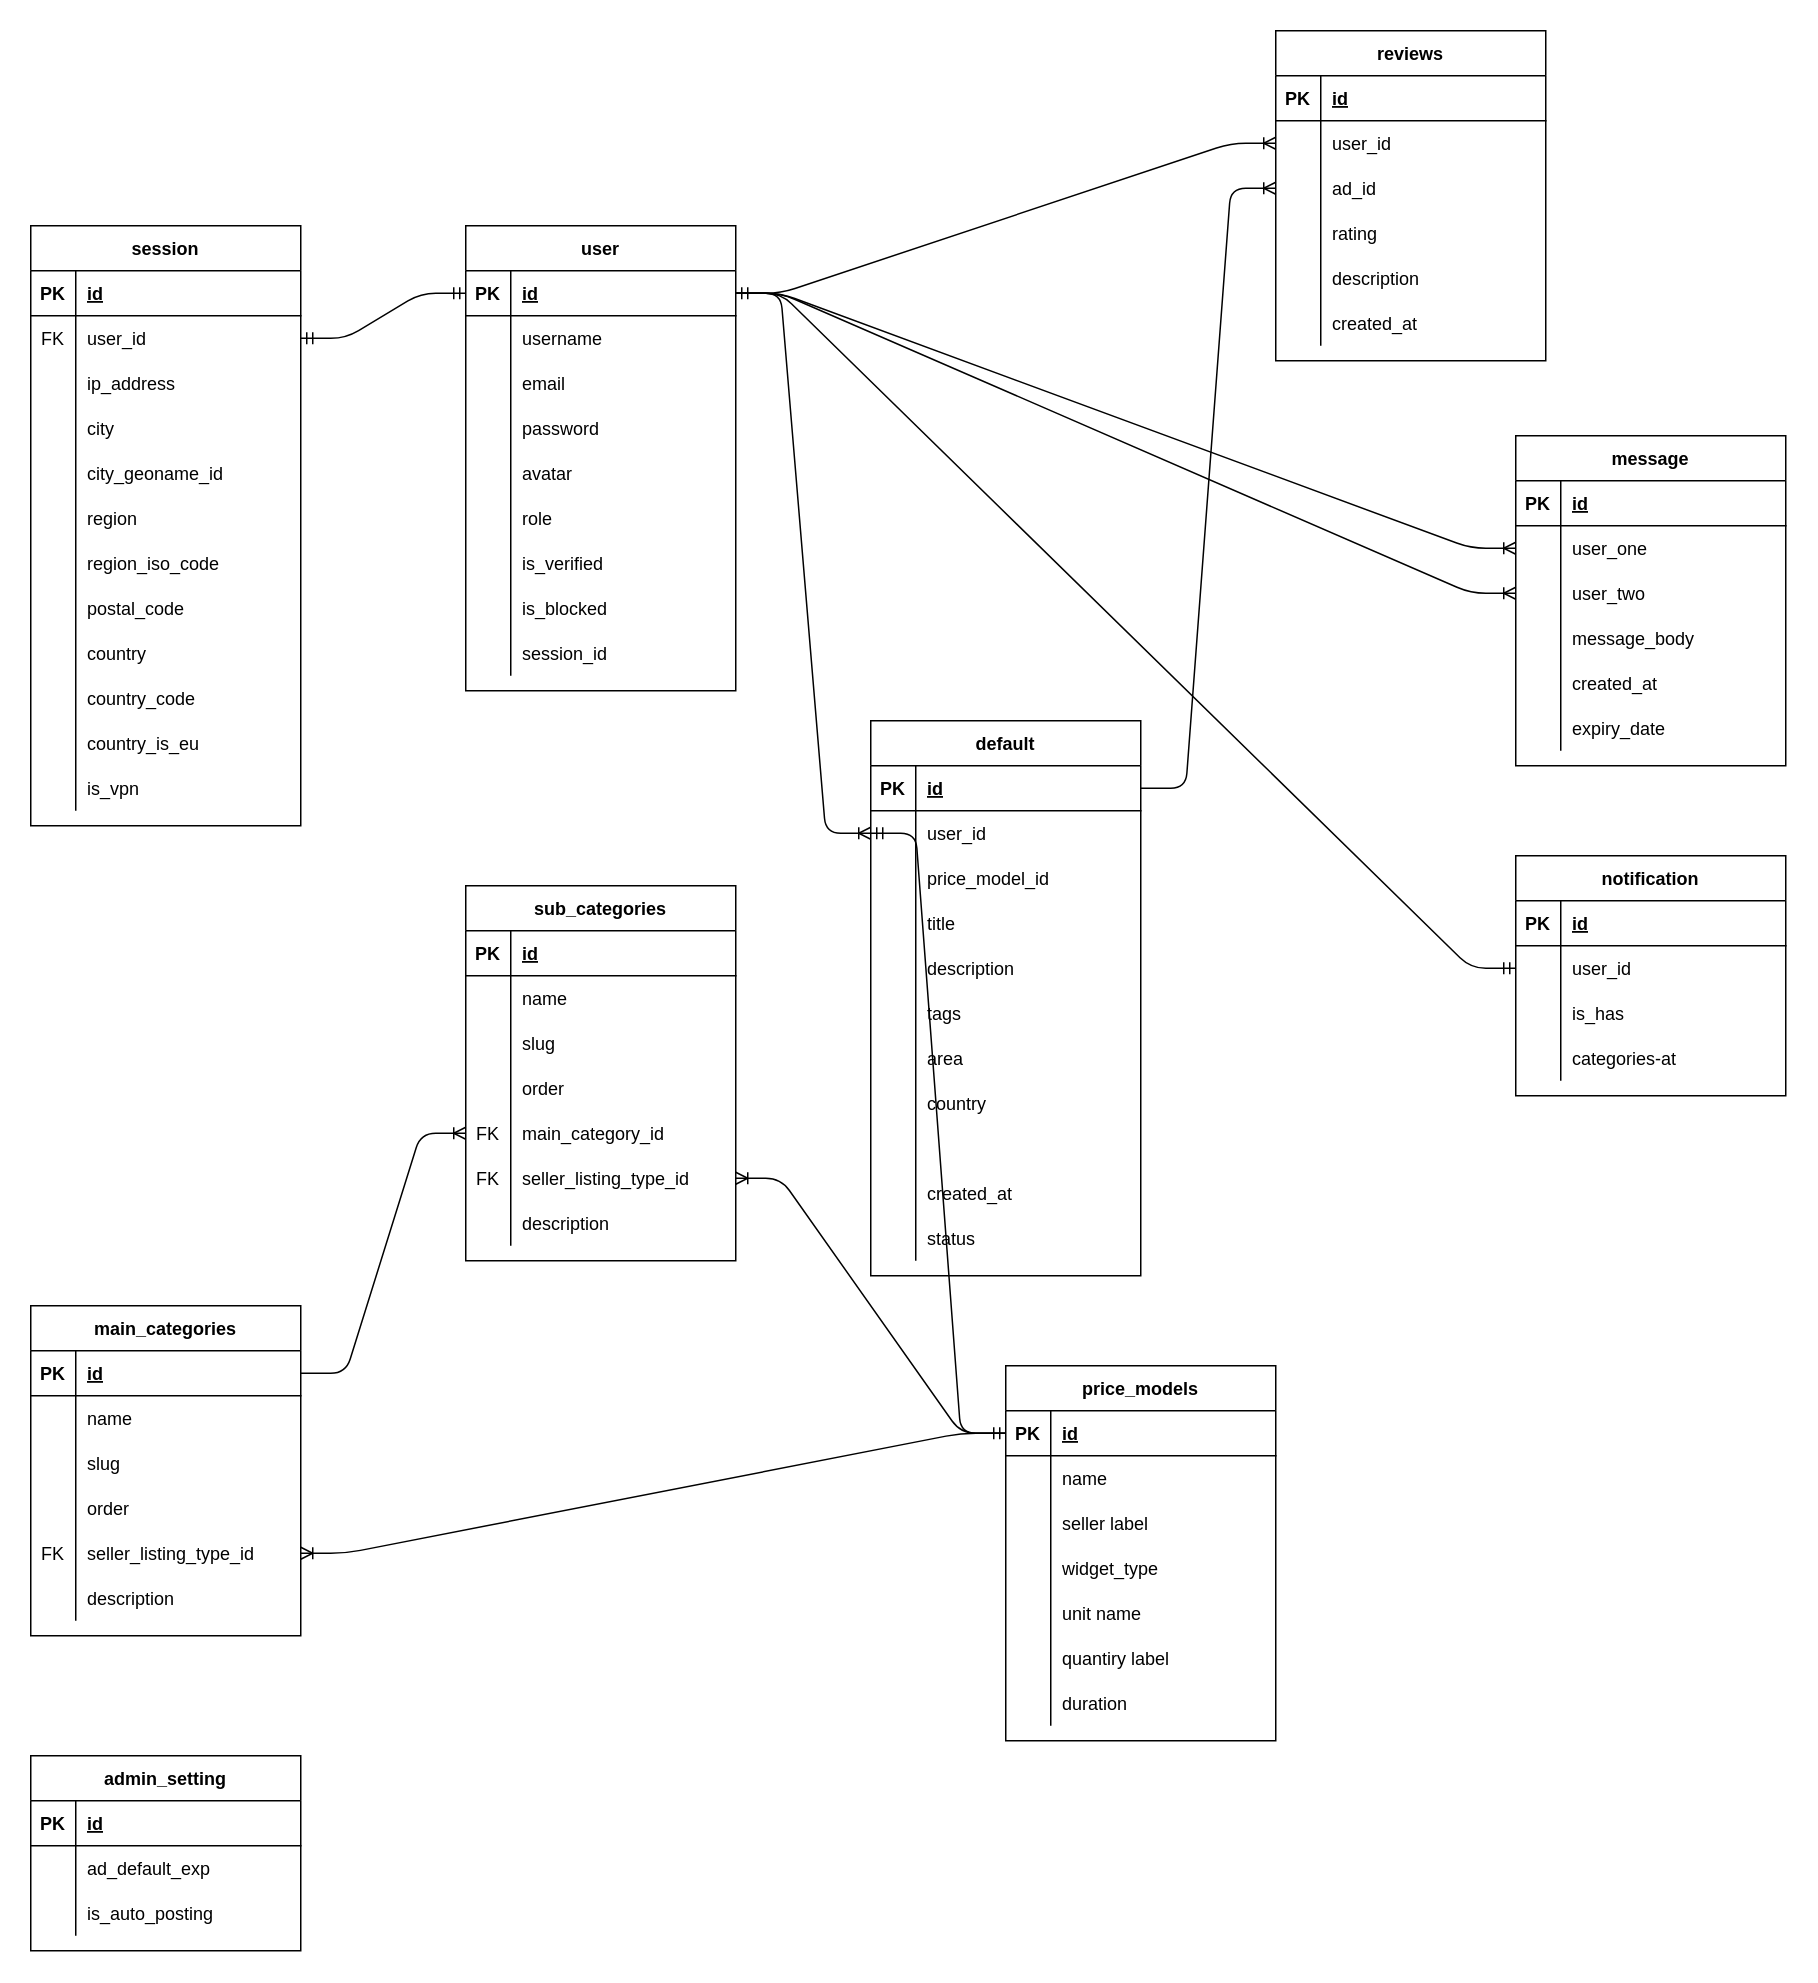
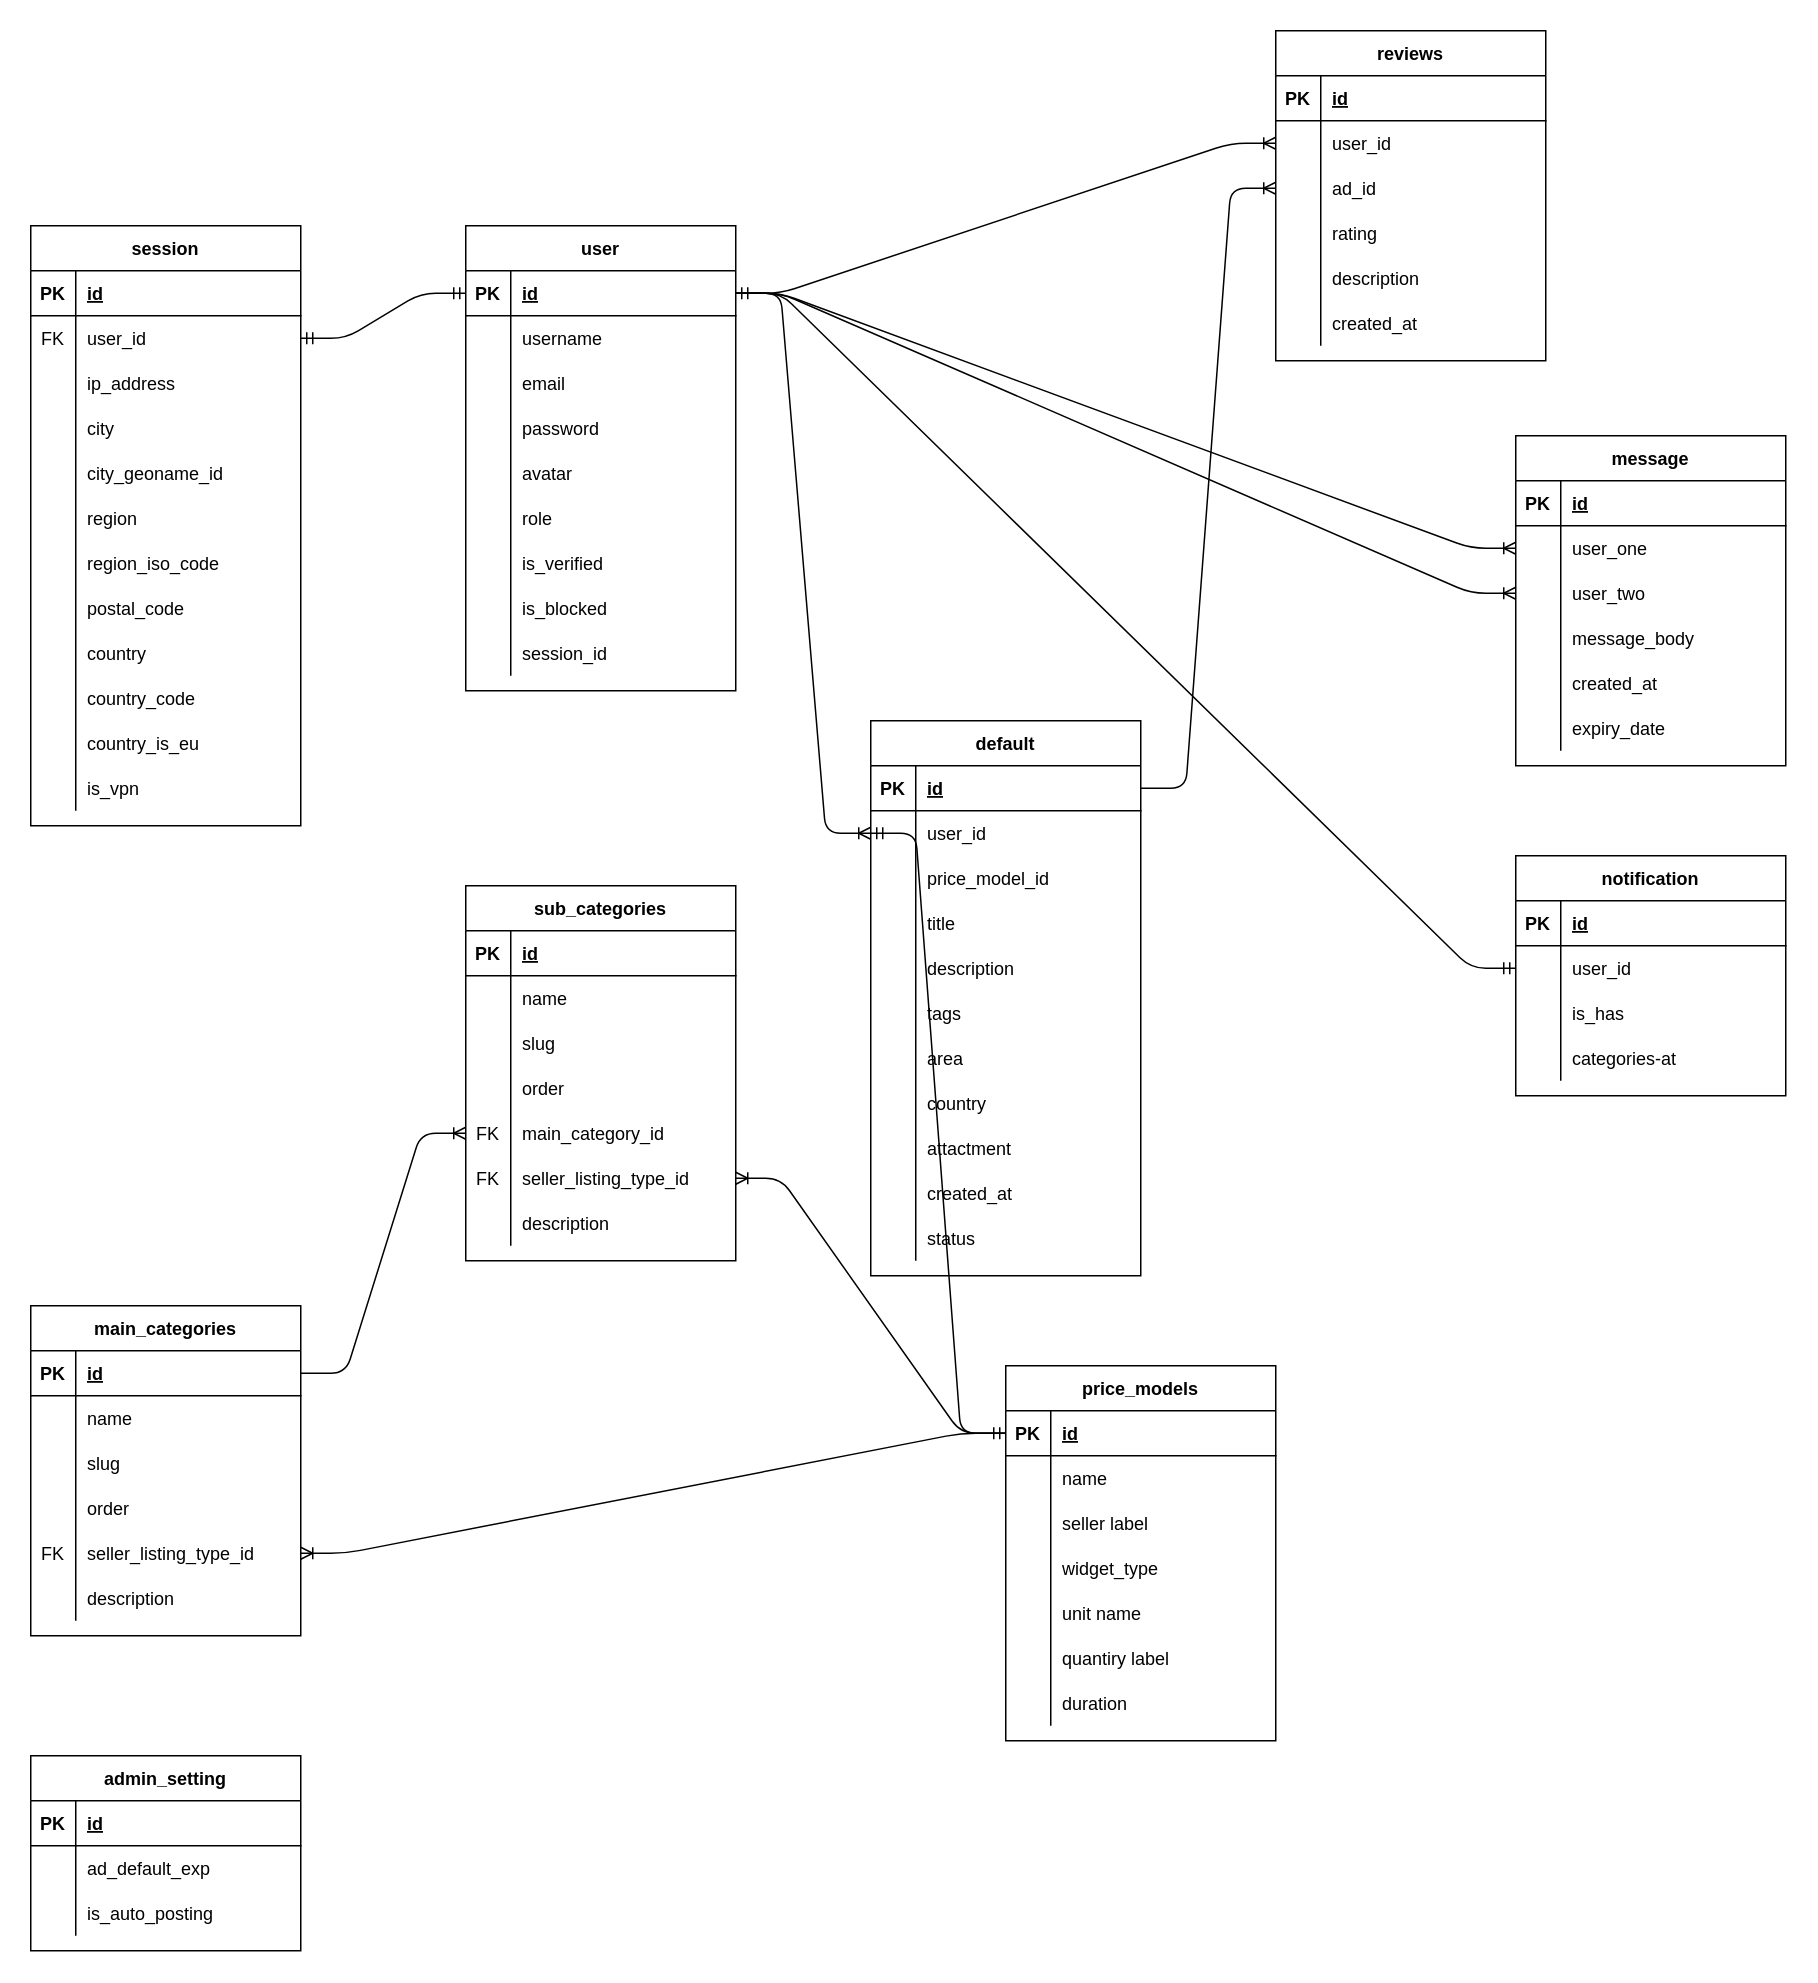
+ <mxCell id="171" value="attactment" style="shape=partialRectangle;connectable=0;fillColor=none;top=0;left=0;bottom=0;right=0;align=left;spacingLeft=6;overflow=hidden;" parent="169" vertex="1"><mxGeometry x="30" width="150" height="30" as="geometry" /></mxCell>
